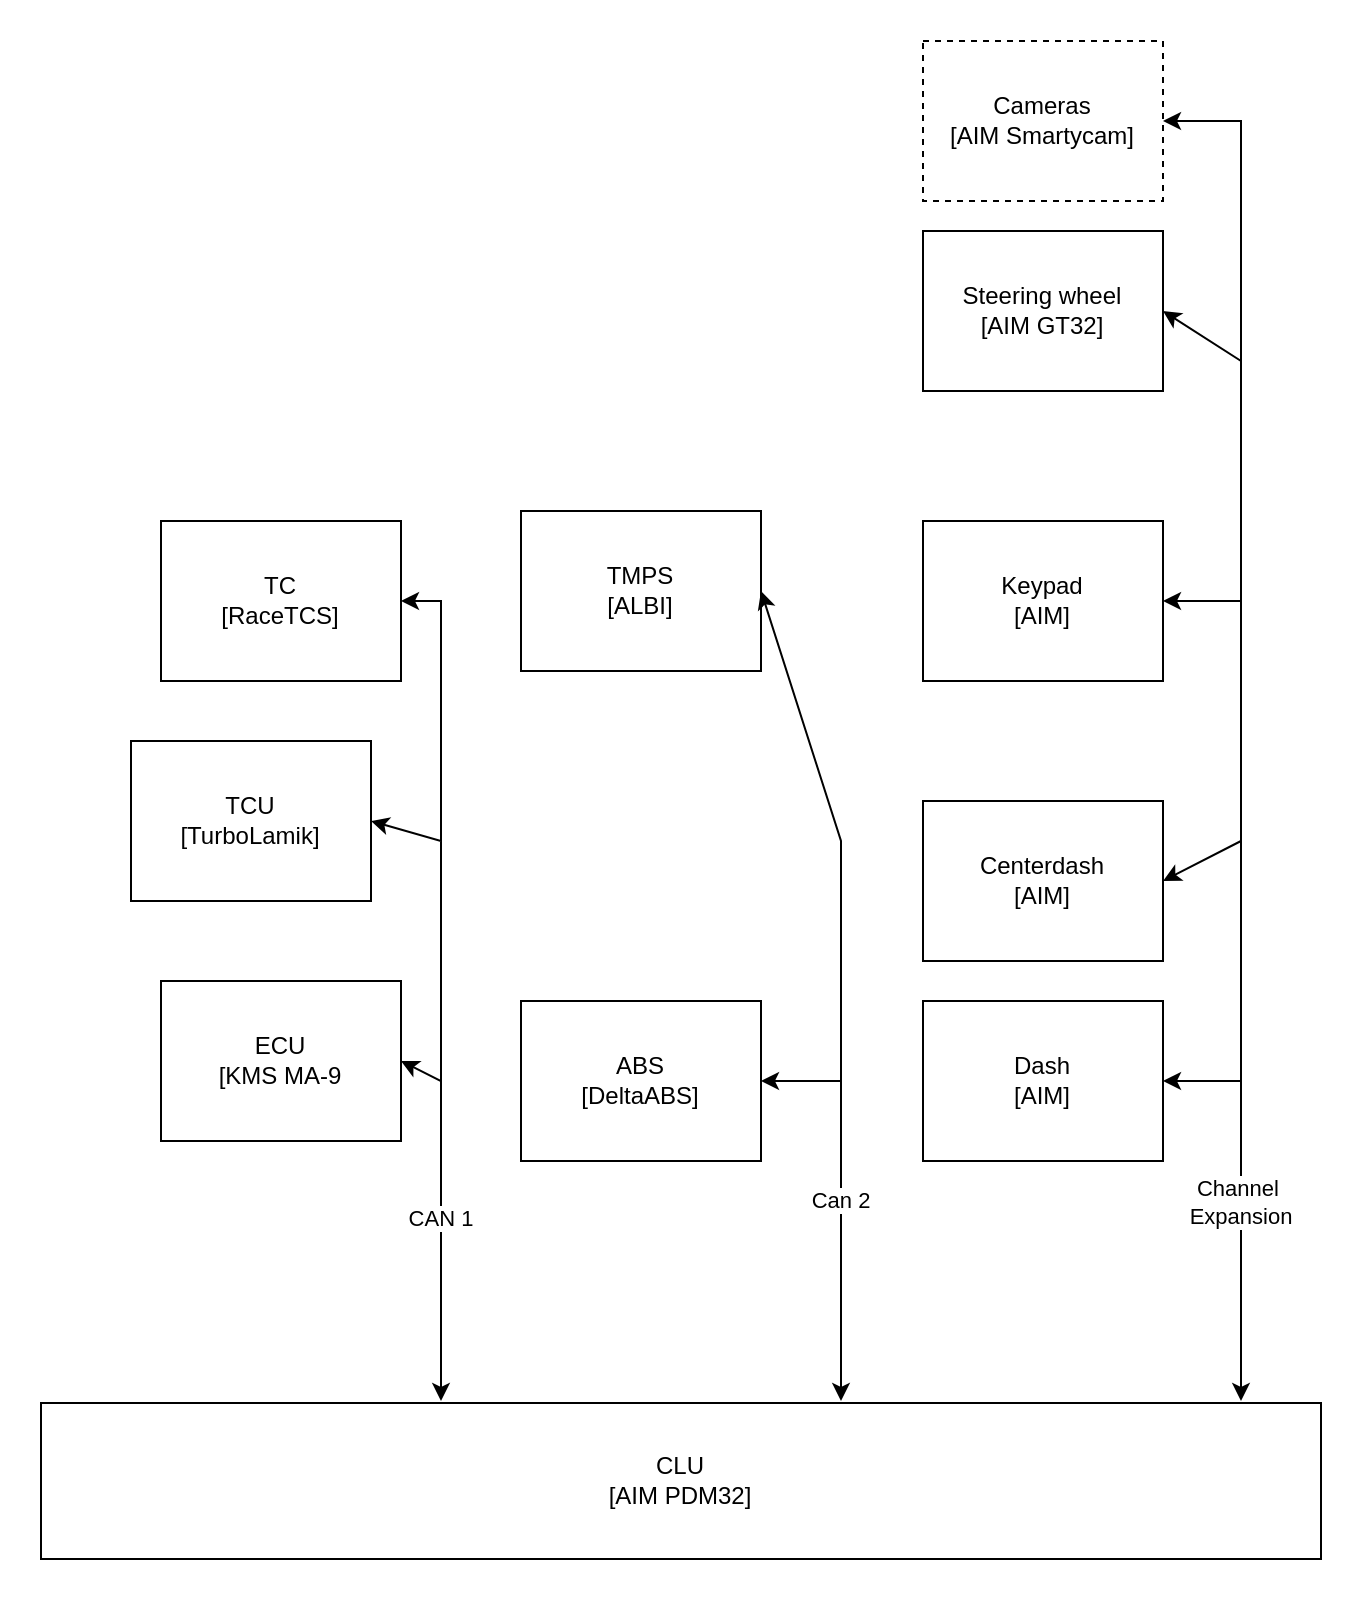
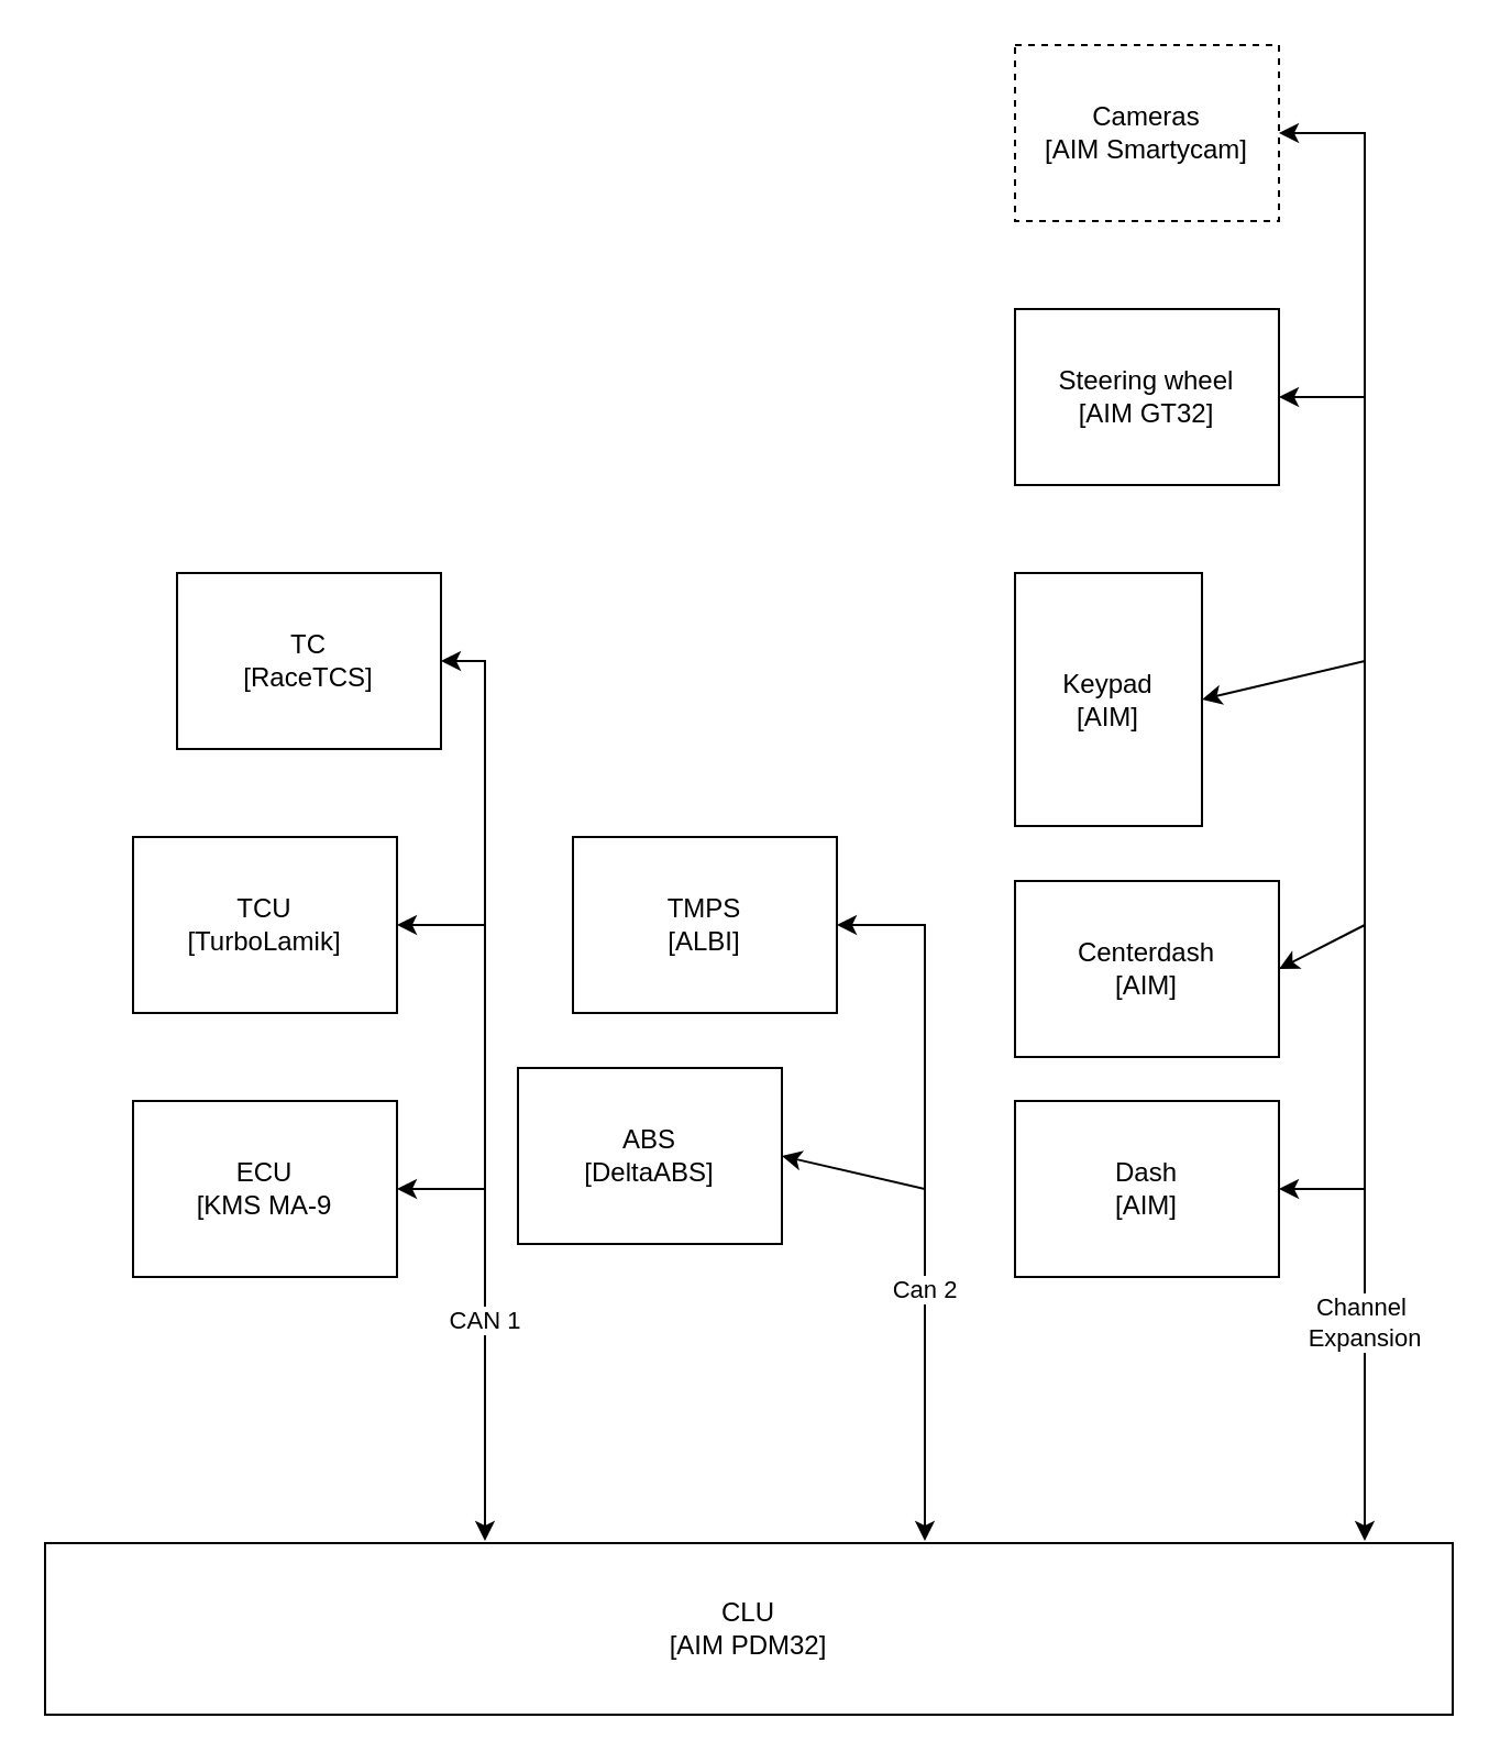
- <mxCell id="17" value="Steering wheel&lt;div&gt;[AIM GT32]&lt;/div&gt;" style="rounded=0;whiteSpace=wrap;html=1;" vertex="1" parent="1"><mxGeometry x="461" y="115" width="120" height="80" as="geometry" /></mxCell>
+ <mxCell id="17" value="Steering wheel&lt;div&gt;[AIM GT32]&lt;/div&gt;" style="rounded=0;whiteSpace=wrap;html=1;" vertex="1" parent="1"><mxGeometry x="461" y="140" width="120" height="80" as="geometry" /></mxCell>
- <mxCell id="10" value="TMPS&lt;div&gt;[ALBI]&lt;/div&gt;" style="rounded=0;whiteSpace=wrap;html=1;" vertex="1" parent="1"><mxGeometry x="260" y="255" width="120" height="80" as="geometry" /></mxCell>
+ <mxCell id="10" value="TMPS&lt;div&gt;[ALBI]&lt;/div&gt;" style="rounded=0;whiteSpace=wrap;html=1;" vertex="1" parent="1"><mxGeometry x="260" y="380" width="120" height="80" as="geometry" /></mxCell>
- <mxCell id="16" value="Keypad&lt;div&gt;[AIM]&lt;/div&gt;" style="rounded=0;whiteSpace=wrap;html=1;" vertex="1" parent="1"><mxGeometry x="461" y="260" width="120" height="80" as="geometry" /></mxCell>
+ <mxCell id="16" value="Keypad&lt;div&gt;[AIM]&lt;/div&gt;" style="rounded=0;whiteSpace=wrap;html=1;" vertex="1" parent="1"><mxGeometry x="461" y="260" width="85" height="115" as="geometry" /></mxCell>
- <mxCell id="4" value="TCU&lt;div&gt;[TurboLamik]&lt;/div&gt;" style="rounded=0;whiteSpace=wrap;html=1;" vertex="1" parent="1"><mxGeometry x="65" y="370" width="120" height="80" as="geometry" /></mxCell>
+ <mxCell id="4" value="TCU&lt;div&gt;[TurboLamik]&lt;/div&gt;" style="rounded=0;whiteSpace=wrap;html=1;" vertex="1" parent="1"><mxGeometry y="380" width="120" height="80" as="geometry" x="60" /></mxCell>
- <mxCell id="3" value="ECU&lt;div&gt;[KMS MA-9&lt;/div&gt;" style="rounded=0;whiteSpace=wrap;html=1;" vertex="1" parent="1"><mxGeometry x="80" y="490" width="120" height="80" as="geometry" /></mxCell>
+ <mxCell id="3" value="ECU&lt;div&gt;[KMS MA-9&lt;/div&gt;" style="rounded=0;whiteSpace=wrap;html=1;" vertex="1" parent="1"><mxGeometry y="500" width="120" height="80" as="geometry" x="60" /></mxCell>
- <mxCell id="9" value="ABS&lt;div&gt;[DeltaABS]&lt;/div&gt;" style="rounded=0;whiteSpace=wrap;html=1;" vertex="1" parent="1"><mxGeometry x="260" y="500" width="120" height="80" as="geometry" /></mxCell>
+ <mxCell id="9" value="ABS&lt;div&gt;[DeltaABS]&lt;/div&gt;" style="rounded=0;whiteSpace=wrap;html=1;" vertex="1" parent="1"><mxGeometry x="235" y="485" width="120" height="80" as="geometry" /></mxCell>
